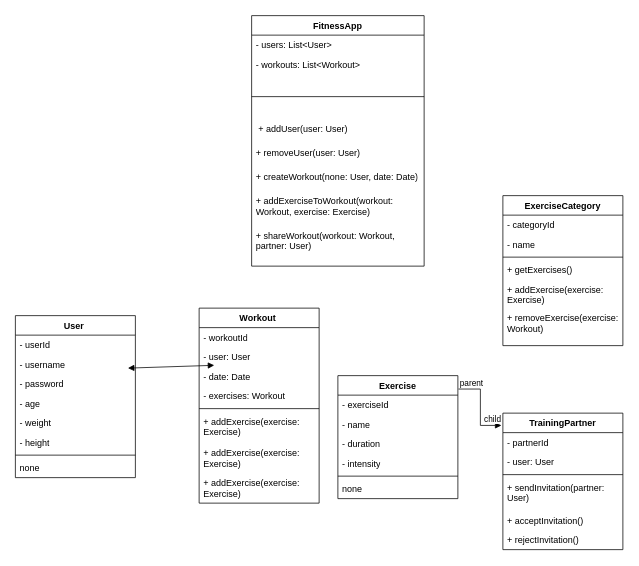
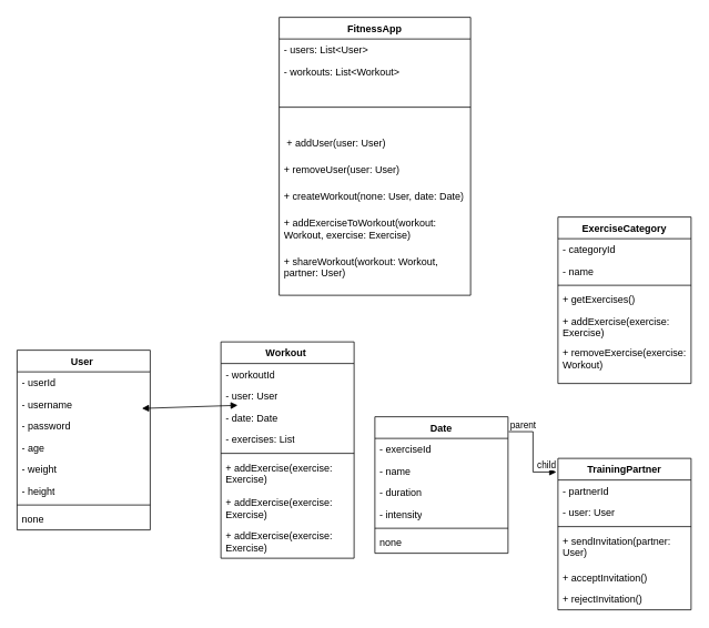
- <mxCell id="11" value="Exercise" style="swimlane;fontStyle=1;align=center;verticalAlign=top;childLayout=stackLayout;horizontal=1;startSize=26;horizontalStack=0;resizeParent=1;resizeParentMax=0;resizeLast=0;collapsible=1;marginBottom=0;whiteSpace=wrap;html=1;" vertex="1" parent="1"><mxGeometry x="450" y="500" width="160" height="164" as="geometry" /></mxCell>
+ <mxCell id="11" value="Date" style="swimlane;fontStyle=1;align=center;verticalAlign=top;childLayout=stackLayout;horizontal=1;startSize=26;horizontalStack=0;resizeParent=1;resizeParentMax=0;resizeLast=0;collapsible=1;marginBottom=0;whiteSpace=wrap;html=1;" vertex="1" parent="1"><mxGeometry x="450" y="500" width="160" height="164" as="geometry" /></mxCell>
- <mxCell id="31" value="- exercises: Workout&lt;Exercise&gt;" style="text;strokeColor=none;fillColor=none;align=left;verticalAlign=top;spacingLeft=4;spacingRight=4;overflow=hidden;rotatable=0;points=[[0,0.5],[1,0.5]];portConstraint=eastwest;whiteSpace=wrap;html=1;" vertex="1" parent="27"><mxGeometry y="104" width="160" height="26" as="geometry" /></mxCell>
+ <mxCell id="31" value="- exercises: List&lt;Exercise&gt;" style="text;strokeColor=none;fillColor=none;align=left;verticalAlign=top;spacingLeft=4;spacingRight=4;overflow=hidden;rotatable=0;points=[[0,0.5],[1,0.5]];portConstraint=eastwest;whiteSpace=wrap;html=1;" vertex="1" parent="27"><mxGeometry y="104" width="160" height="26" as="geometry" /></mxCell>
